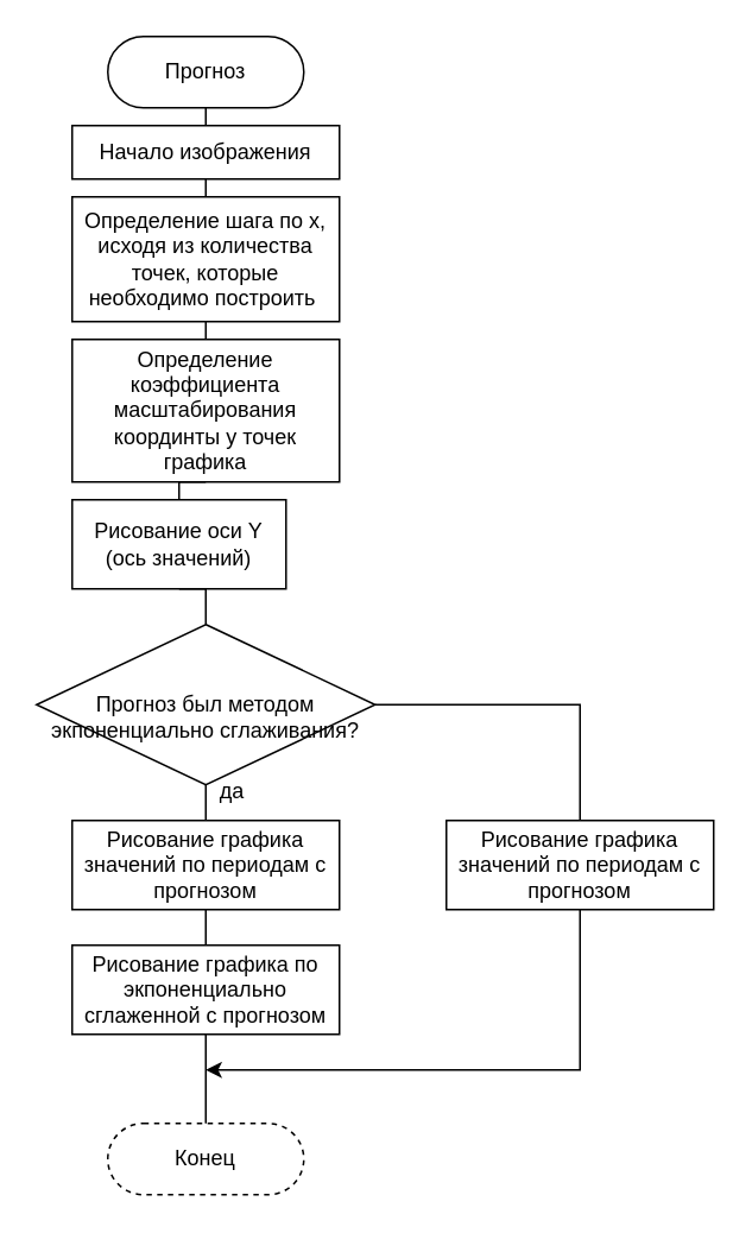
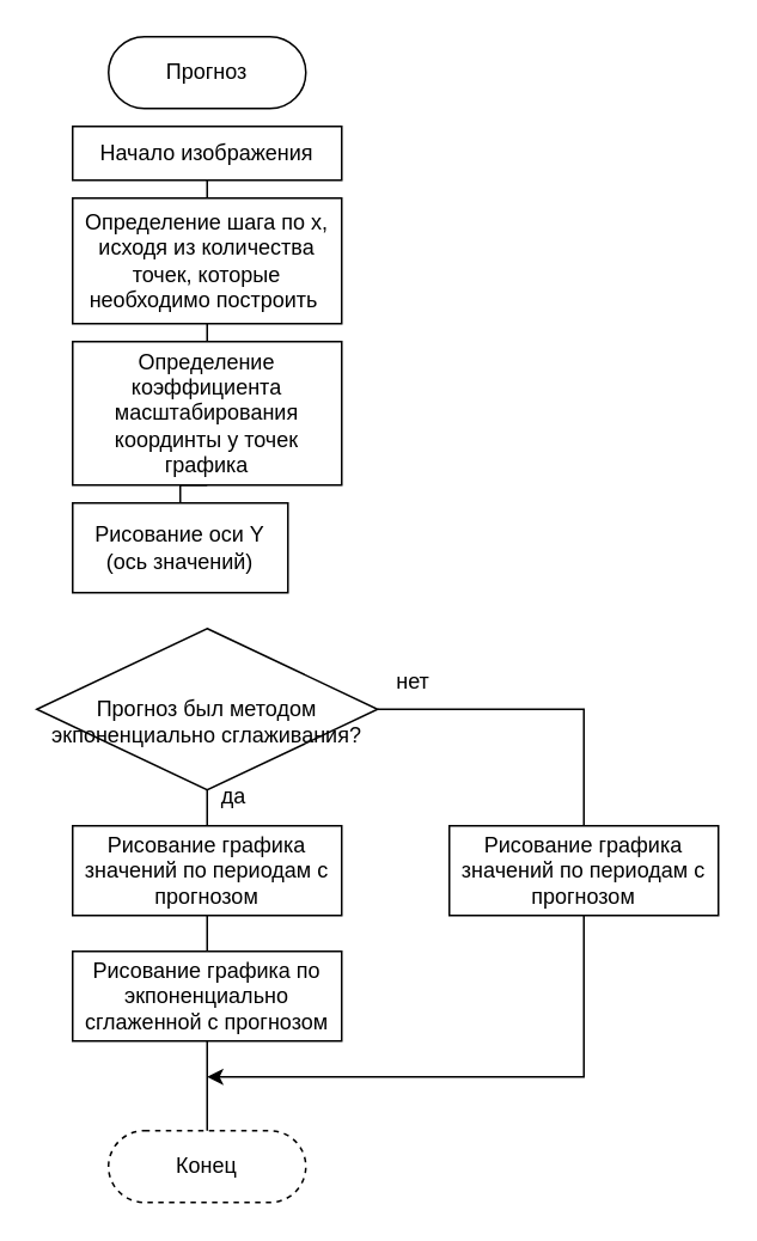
- <mxCell id="2" style="edgeStyle=orthogonalEdgeStyle;rounded=0;orthogonalLoop=1;jettySize=auto;html=1;exitX=0.5;exitY=1;exitDx=0;exitDy=0;entryX=0.5;entryY=0;entryDx=0;entryDy=0;endArrow=none;endFill=0;" parent="1" source="3" target="5" edge="1"><mxGeometry relative="1" as="geometry" /></mxCell>
- <mxCell id="11" style="edgeStyle=orthogonalEdgeStyle;rounded=0;orthogonalLoop=1;jettySize=auto;html=1;exitX=0.5;exitY=1;exitDx=0;exitDy=0;entryX=0.5;entryY=0;entryDx=0;entryDy=0;endArrow=none;endFill=0;" parent="1" source="12" target="15" edge="1"><mxGeometry relative="1" as="geometry" /></mxCell>
+ <mxCell id="23" value="нет" style="text;html=1;strokeColor=none;fillColor=none;align=center;verticalAlign=middle;whiteSpace=wrap;rounded=0;" parent="1" vertex="1"><mxGeometry x="210.01" y="370" width="40" height="20" as="geometry" /></mxCell>
